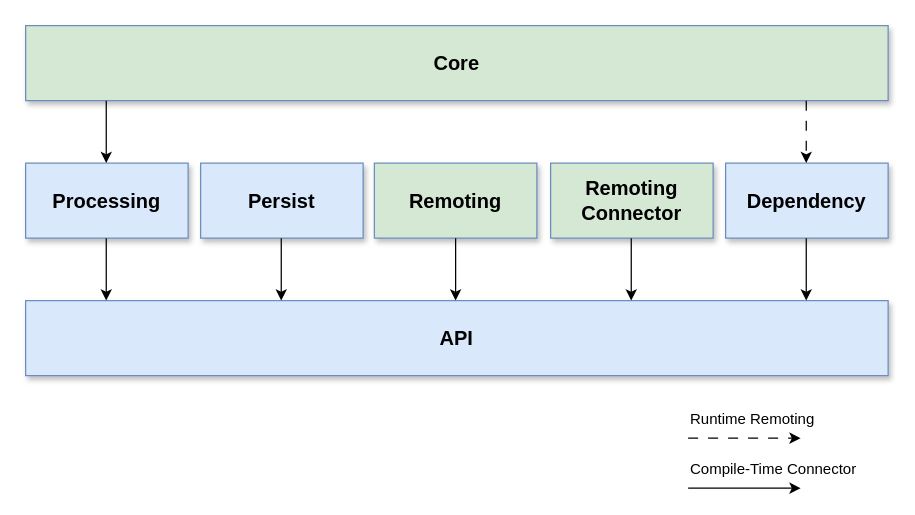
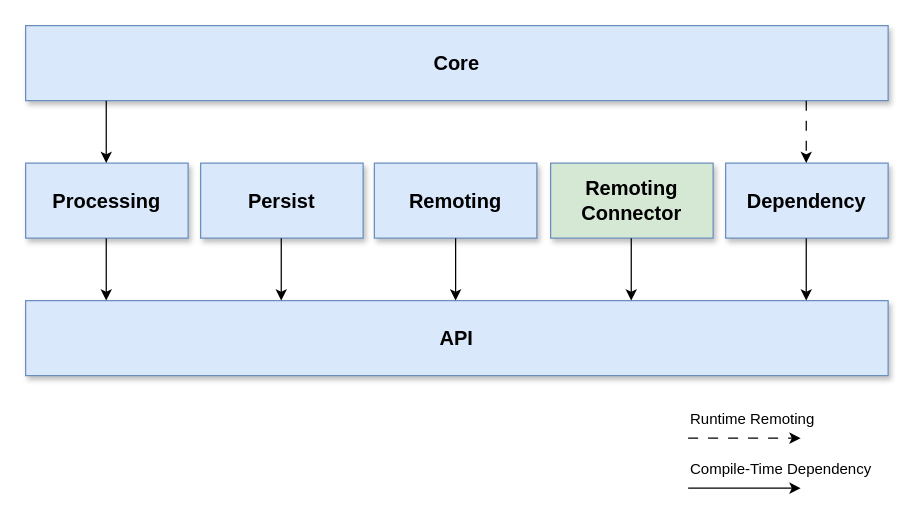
- <mxCell id="8" value="&lt;span&gt;Core&lt;/span&gt;" style="rounded=0;whiteSpace=wrap;html=1;fontStyle=1;fontSize=16;shadow=1;fillColor=#d5e8d4;strokeColor=#6c8ebf;" vertex="1" parent="1"><mxGeometry x="20" y="20" width="690" height="60" as="geometry" /></mxCell>
+ <mxCell id="8" value="&lt;span&gt;Core&lt;/span&gt;" style="rounded=0;whiteSpace=wrap;html=1;fontStyle=1;fontSize=16;shadow=1;fillColor=#dae8fc;strokeColor=#6c8ebf;" vertex="1" parent="1"><mxGeometry x="20" y="20" width="690" height="60" as="geometry" /></mxCell>
- <mxCell id="5" value="Remoting" style="rounded=0;whiteSpace=wrap;html=1;fontStyle=1;fontSize=16;shadow=1;fillColor=#d5e8d4;strokeColor=#6c8ebf;" vertex="1" parent="1"><mxGeometry x="299" y="130" width="130" height="60" as="geometry" /></mxCell>
+ <mxCell id="5" value="Remoting" style="rounded=0;whiteSpace=wrap;html=1;fontStyle=1;fontSize=16;shadow=1;fillColor=#dae8fc;strokeColor=#6c8ebf;" vertex="1" parent="1"><mxGeometry x="299" y="130" width="130" height="60" as="geometry" /></mxCell>
- <mxCell id="19" value="Compile-Time Connector" style="text;html=1;strokeColor=none;fillColor=none;align=left;verticalAlign=middle;whiteSpace=wrap;rounded=0;" vertex="1" parent="1"><mxGeometry x="550" y="360" width="150" height="30" as="geometry" /></mxCell>
+ <mxCell id="19" value="Compile-Time Dependency" style="text;html=1;strokeColor=none;fillColor=none;align=left;verticalAlign=middle;whiteSpace=wrap;rounded=0;" vertex="1" parent="1"><mxGeometry x="550" y="360" width="150" height="30" as="geometry" /></mxCell>
